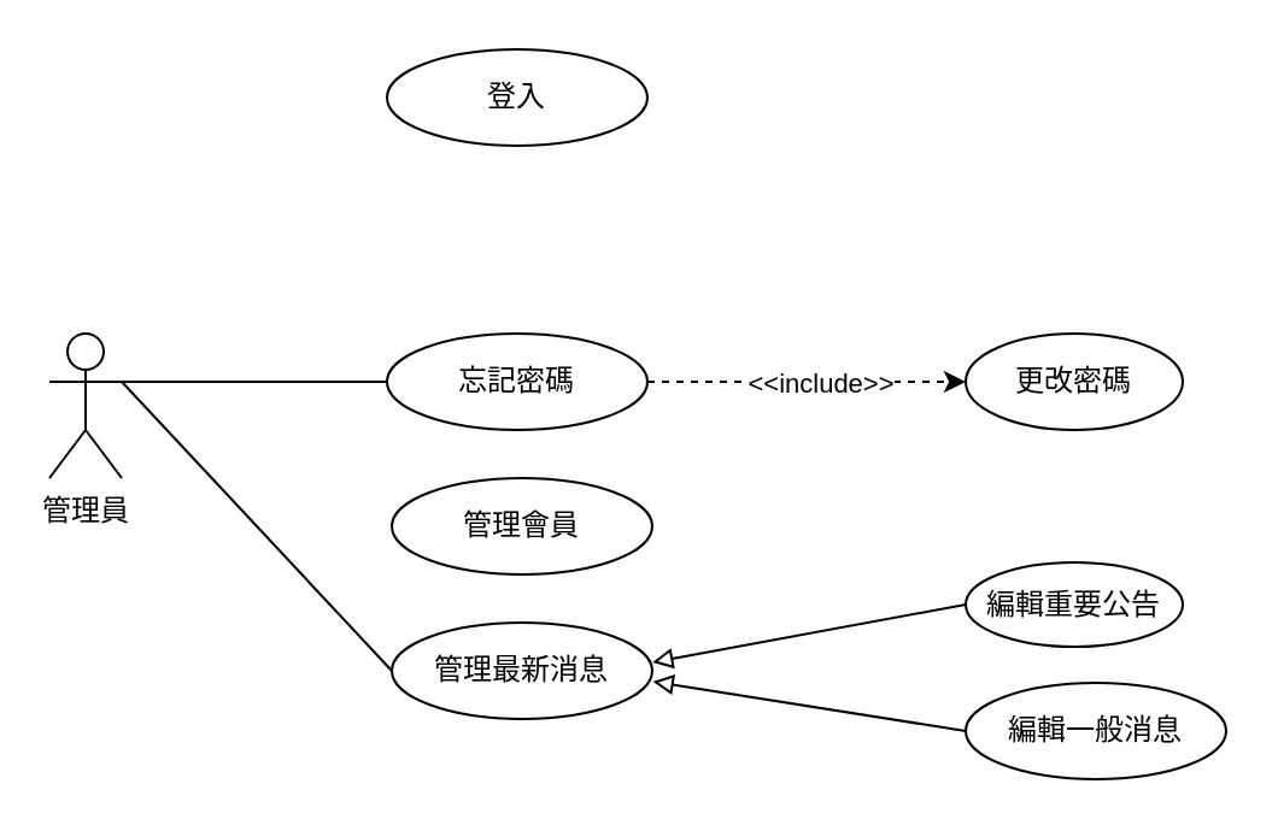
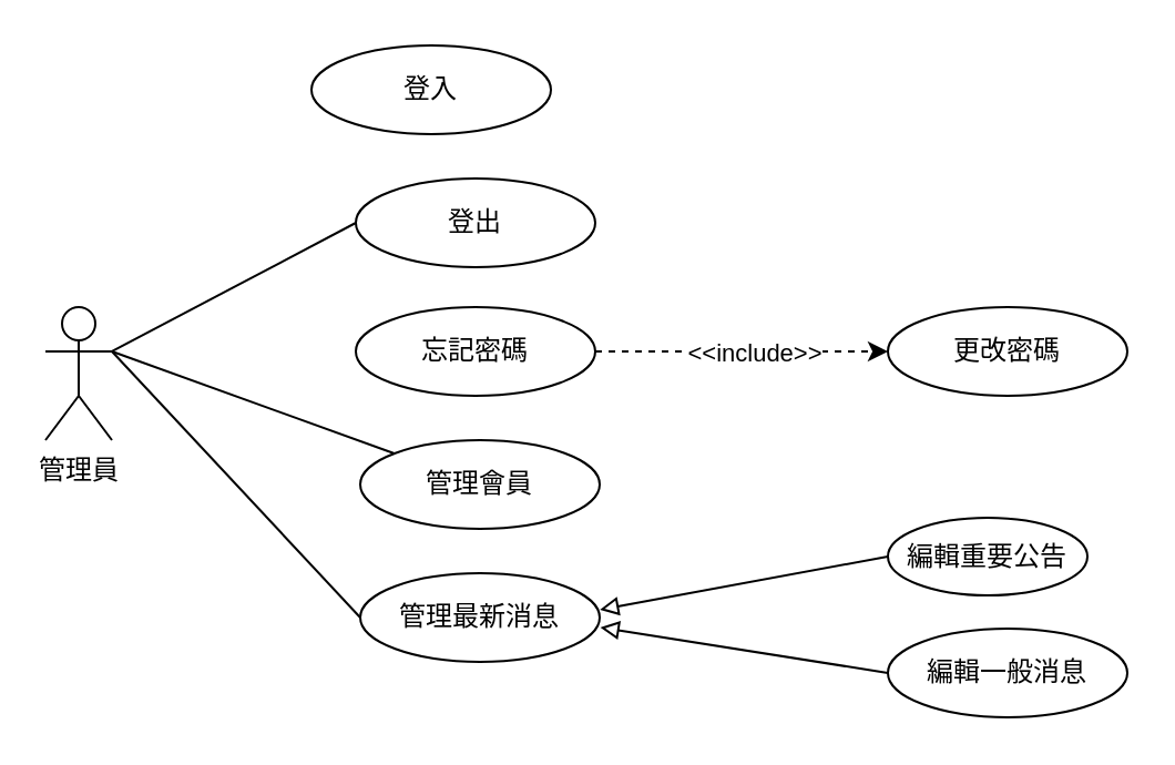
- <mxCell id="8" value="登入" style="ellipse;whiteSpace=wrap;html=1;container=0;" parent="1" vertex="1"><mxGeometry x="160" y="20" width="108" height="40" as="geometry" /></mxCell>
+ <mxCell id="8" value="登入" style="ellipse;whiteSpace=wrap;html=1;container=0;" parent="1" vertex="1"><mxGeometry x="140" y="20" width="108" height="40" as="geometry" /></mxCell>
+ <mxCell id="6" value="登出" style="ellipse;whiteSpace=wrap;html=1;container=0;" parent="1" vertex="1"><mxGeometry x="160" y="80" width="108" height="40" as="geometry" /></mxCell>
+ <mxCell id="7" style="rounded=0;orthogonalLoop=1;jettySize=auto;html=1;exitX=1;exitY=0.333;exitDx=0;exitDy=0;exitPerimeter=0;entryX=0;entryY=0.5;entryDx=0;entryDy=0;endArrow=none;endFill=0;" parent="1" source="2" target="6" edge="1"><mxGeometry relative="1" as="geometry"><mxPoint x="70" y="268" as="sourcePoint" /><mxPoint x="172" y="48" as="targetPoint" /></mxGeometry></mxCell>
- <mxCell id="14" style="rounded=0;orthogonalLoop=1;jettySize=auto;html=1;exitX=1;exitY=0.333;exitDx=0;exitDy=0;exitPerimeter=0;entryX=0;entryY=0.5;entryDx=0;entryDy=0;endArrow=none;endFill=0;" parent="1" source="2" target="13" edge="1"><mxGeometry relative="1" as="geometry"><mxPoint x="50" y="273" as="sourcePoint" /><mxPoint x="172" y="103" as="targetPoint" /></mxGeometry></mxCell>
+ <mxCell id="14" style="rounded=0;orthogonalLoop=1;jettySize=auto;html=1;exitX=1;exitY=0.333;exitDx=0;exitDy=0;exitPerimeter=0;endArrow=none;endFill=0;" parent="1" source="2" target="4" edge="1"><mxGeometry relative="1" as="geometry"><mxPoint x="50" y="273" as="sourcePoint" /><mxPoint x="172" y="103" as="targetPoint" /></mxGeometry></mxCell>
- <mxCell id="17" value="更改密碼" style="ellipse;whiteSpace=wrap;html=1;container=0;" parent="1" vertex="1"><mxGeometry x="400" y="138" width="90" height="40" as="geometry" /></mxCell>
+ <mxCell id="17" value="更改密碼" style="ellipse;whiteSpace=wrap;html=1;container=0;" parent="1" vertex="1"><mxGeometry x="400" y="138" width="108" height="40" as="geometry" /></mxCell>
